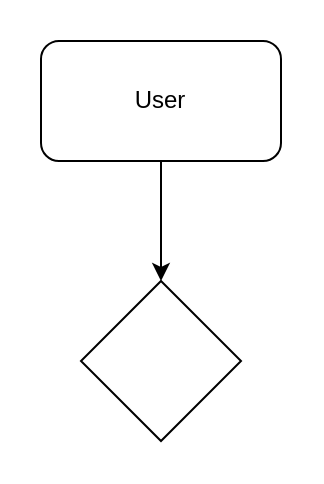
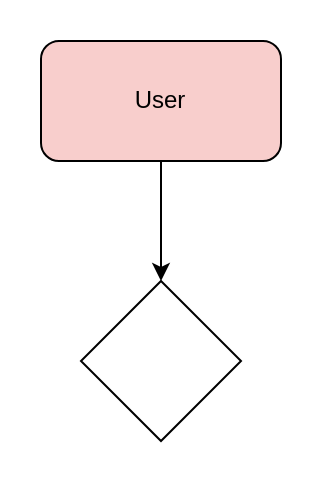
- <mxCell id="3" value="User" style="rounded=1;whiteSpace=wrap;html=1;" vertex="1" parent="1"><mxGeometry x="20" y="20" width="120" height="60" as="geometry" /></mxCell>
+ <mxCell id="3" value="User" style="rounded=1;whiteSpace=wrap;html=1;fillColor=#f8cecc;" vertex="1" parent="1"><mxGeometry x="20" y="20" width="120" height="60" as="geometry" /></mxCell>
